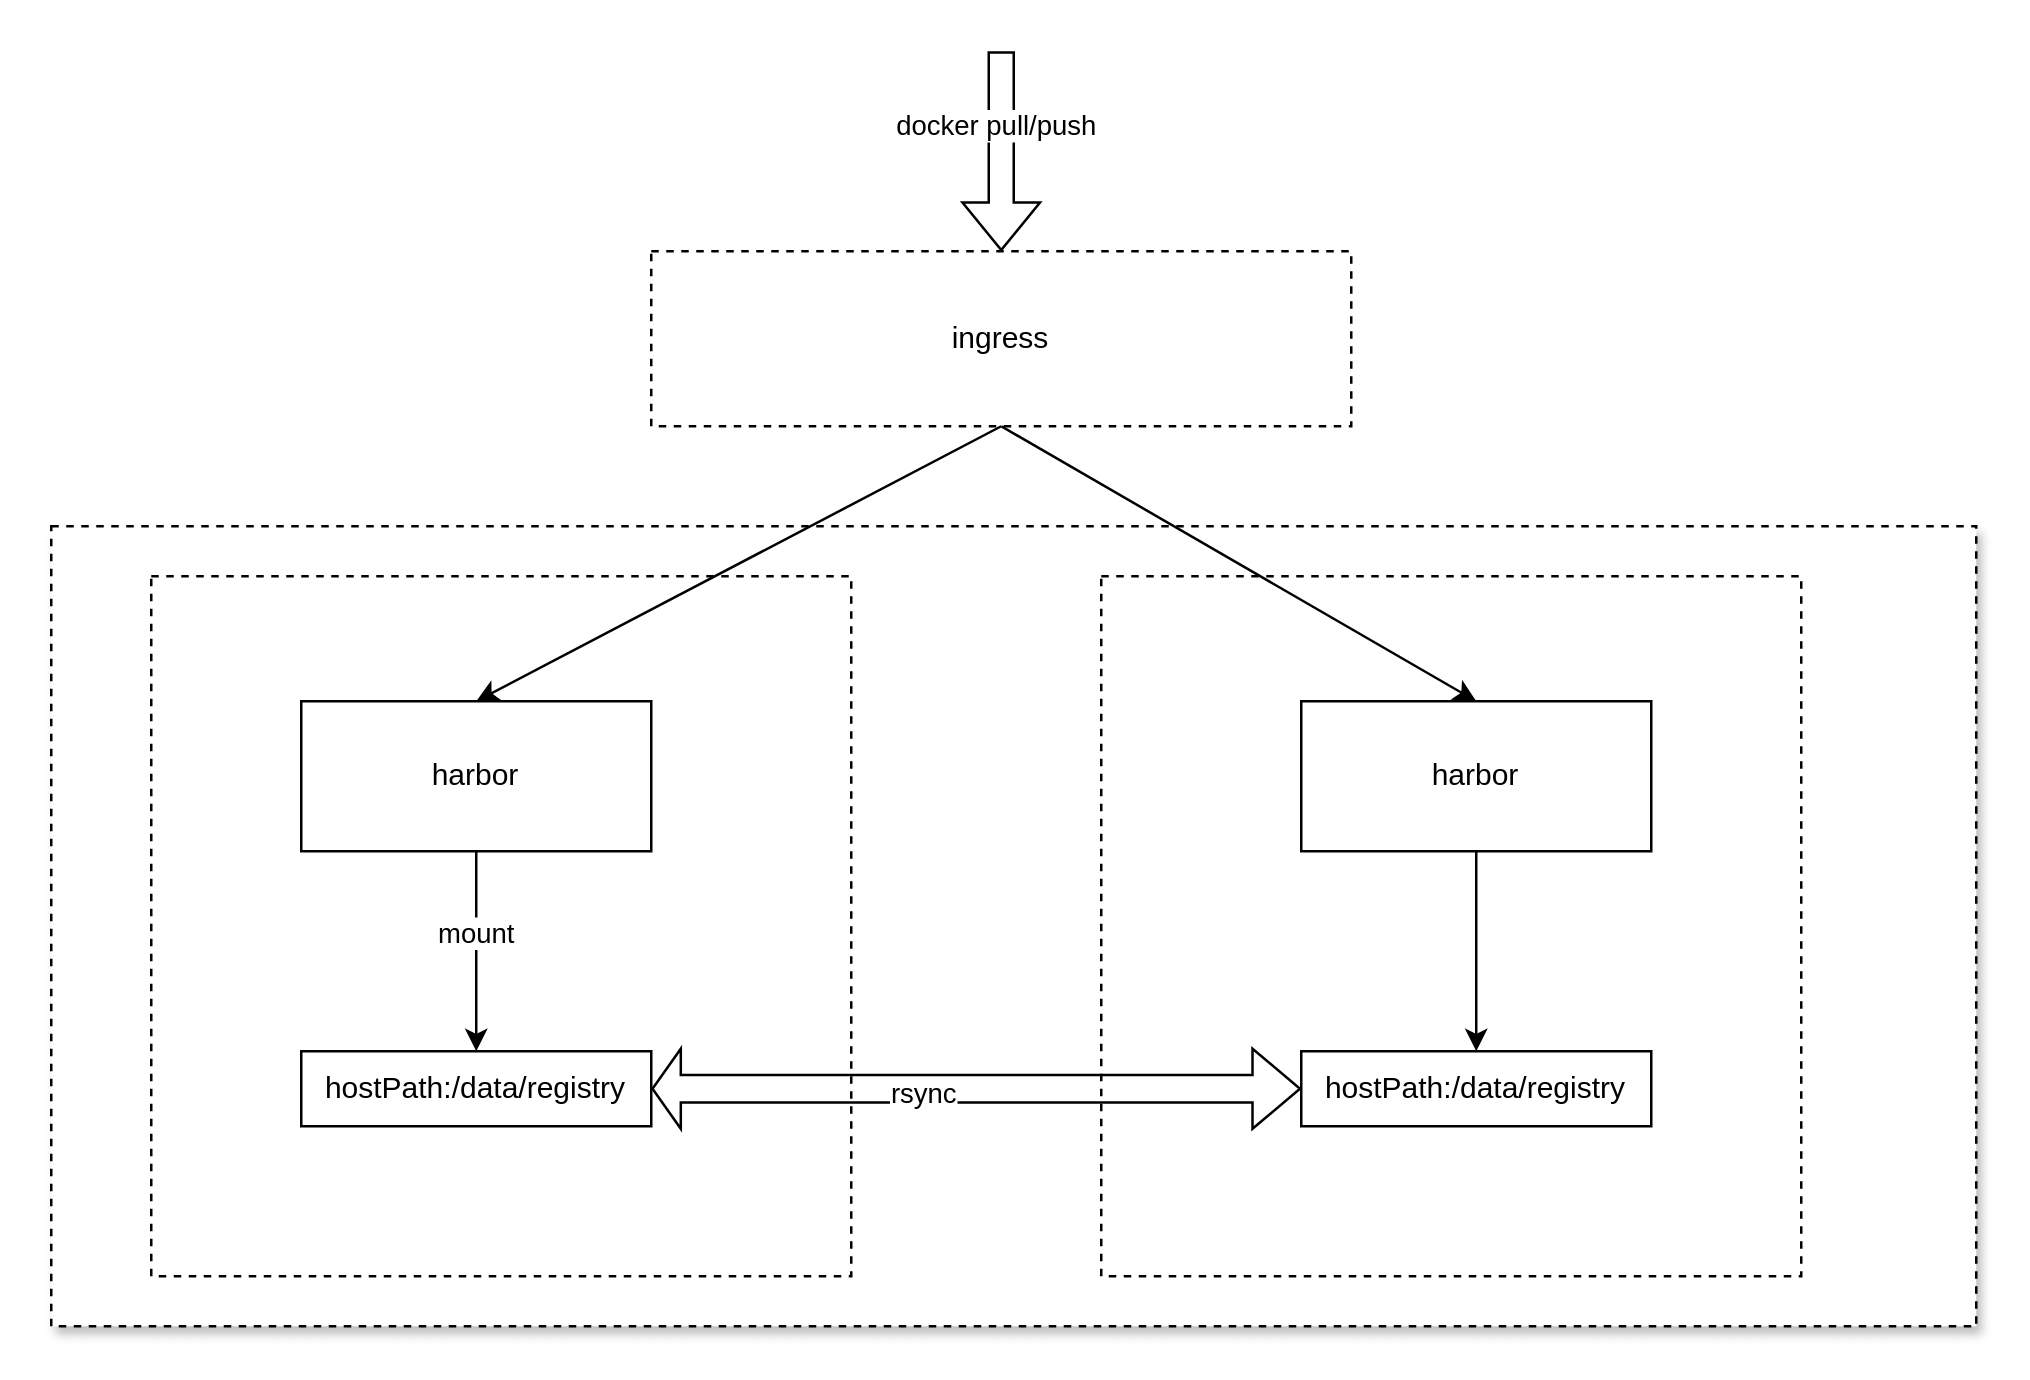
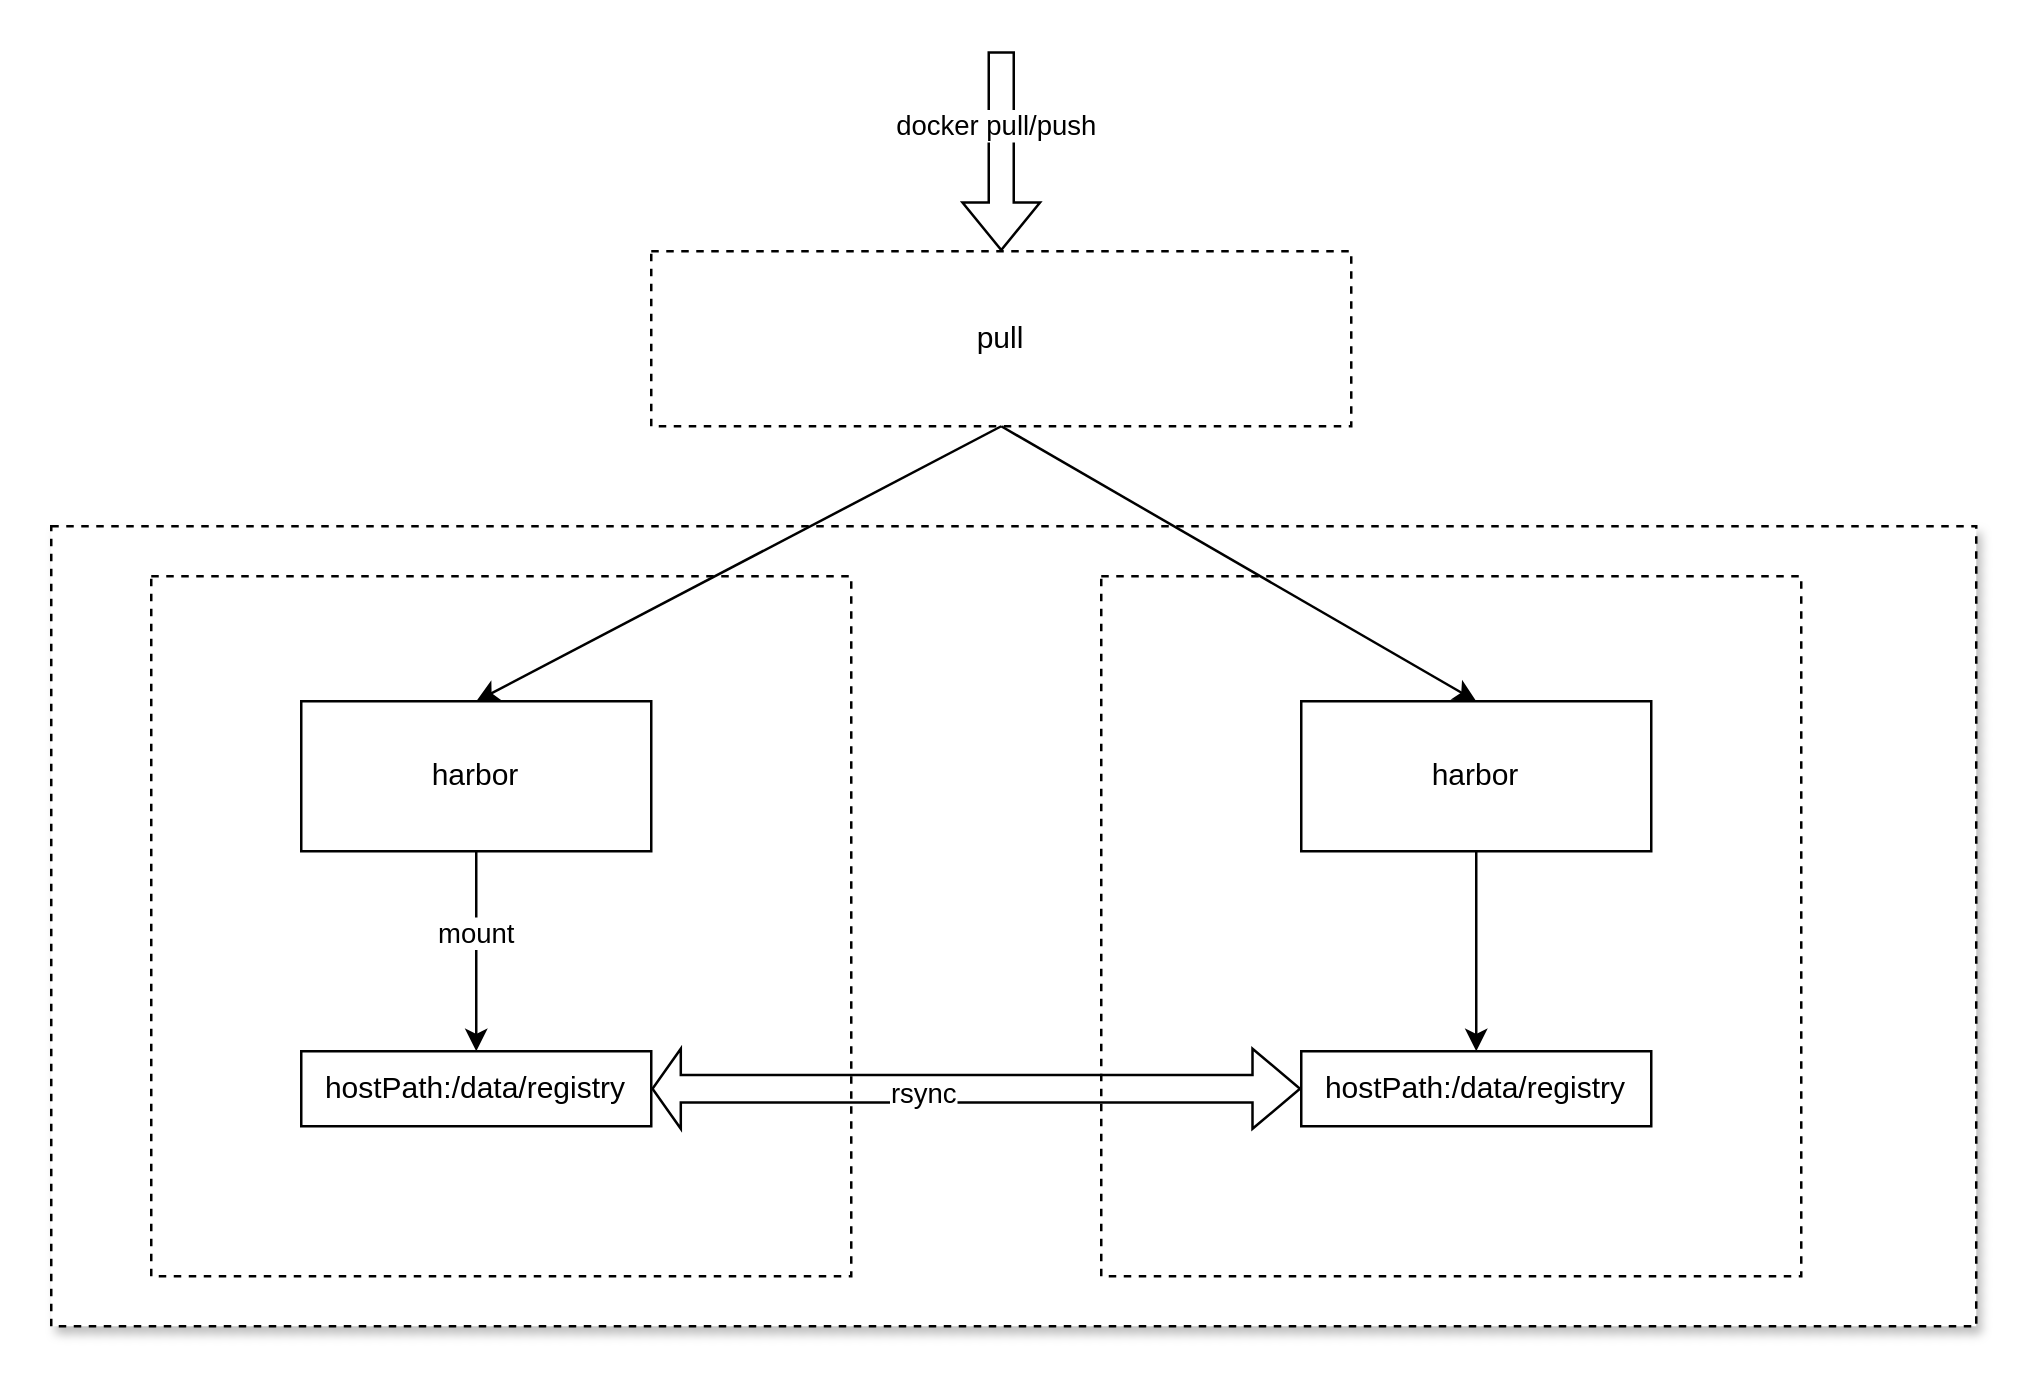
- <mxCell id="5" value="ingress" style="rounded=0;whiteSpace=wrap;html=1;dashed=1;" vertex="1" parent="1"><mxGeometry x="260" y="100" width="280" height="70" as="geometry" /></mxCell>
+ <mxCell id="5" value="pull" style="rounded=0;whiteSpace=wrap;html=1;dashed=1;" vertex="1" parent="1"><mxGeometry x="260" y="100" width="280" height="70" as="geometry" /></mxCell>
